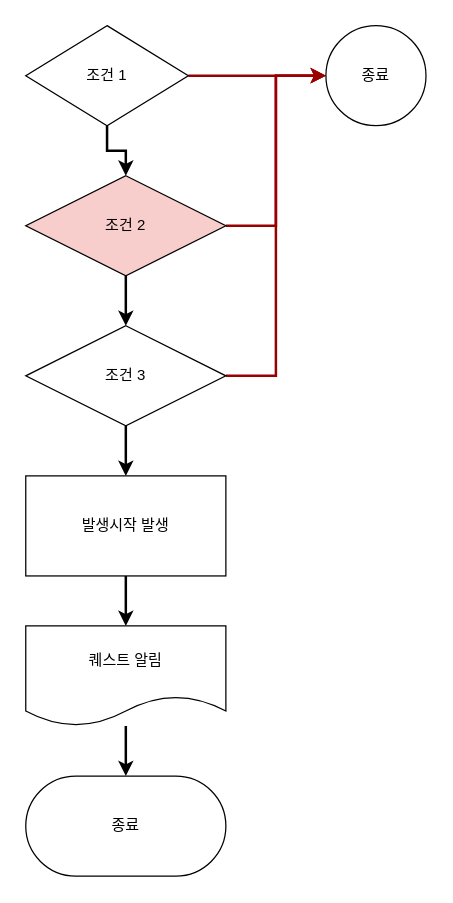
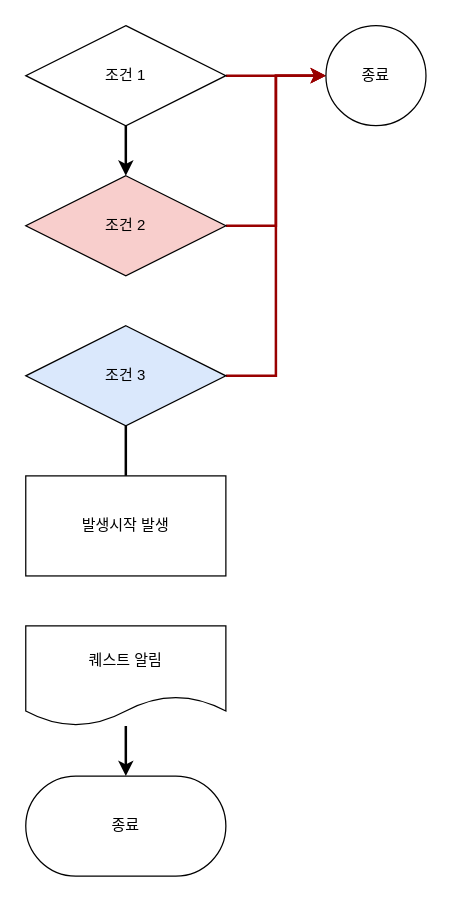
- <mxCell id="4" value="조건 1" style="rhombus;whiteSpace=wrap;html=1;" parent="1" vertex="1"><mxGeometry x="20" y="20" width="130" height="80" as="geometry" /></mxCell>
+ <mxCell id="4" value="조건 1" style="rhombus;whiteSpace=wrap;html=1;" parent="1" vertex="1"><mxGeometry x="20" y="20" width="160" height="80" as="geometry" /></mxCell>
- <mxCell id="5" style="edgeStyle=orthogonalEdgeStyle;rounded=0;orthogonalLoop=1;jettySize=auto;html=1;exitX=0.5;exitY=1;exitDx=0;exitDy=0;strokeWidth=2;" parent="1" source="7" target="10" edge="1"><mxGeometry relative="1" as="geometry" /></mxCell>
- <mxCell id="10" value="조건 3" style="rhombus;whiteSpace=wrap;html=1;" parent="1" vertex="1"><mxGeometry x="20" y="260" width="160" height="80" as="geometry" /></mxCell>
+ <mxCell id="10" value="조건 3" style="rhombus;whiteSpace=wrap;html=1;fillColor=#dae8fc;" parent="1" vertex="1"><mxGeometry x="20" y="260" width="160" height="80" as="geometry" /></mxCell>
- <mxCell id="9" style="edgeStyle=orthogonalEdgeStyle;rounded=0;orthogonalLoop=1;jettySize=auto;html=1;exitX=0.5;exitY=1;exitDx=0;exitDy=0;entryX=0.5;entryY=0;entryDx=0;entryDy=0;strokeWidth=2;" parent="1" source="10" target="13" edge="1"><mxGeometry relative="1" as="geometry" /></mxCell>
+ <mxCell id="9" style="edgeStyle=orthogonalEdgeStyle;rounded=0;orthogonalLoop=1;jettySize=auto;html=1;exitX=0.5;exitY=1;exitDx=0;exitDy=0;entryX=0.5;entryY=0;entryDx=0;entryDy=0;strokeWidth=2;endArrow=none;" parent="1" source="10" target="13" edge="1"><mxGeometry relative="1" as="geometry" /></mxCell>
- <mxCell id="12" style="edgeStyle=orthogonalEdgeStyle;rounded=0;orthogonalLoop=1;jettySize=auto;html=1;exitX=0.5;exitY=1;exitDx=0;exitDy=0;strokeWidth=2;entryX=0.5;entryY=0;entryDx=0;entryDy=0;" parent="1" source="13" target="15" edge="1"><mxGeometry relative="1" as="geometry"><mxPoint x="100" y="500" as="targetPoint" /></mxGeometry></mxCell>
